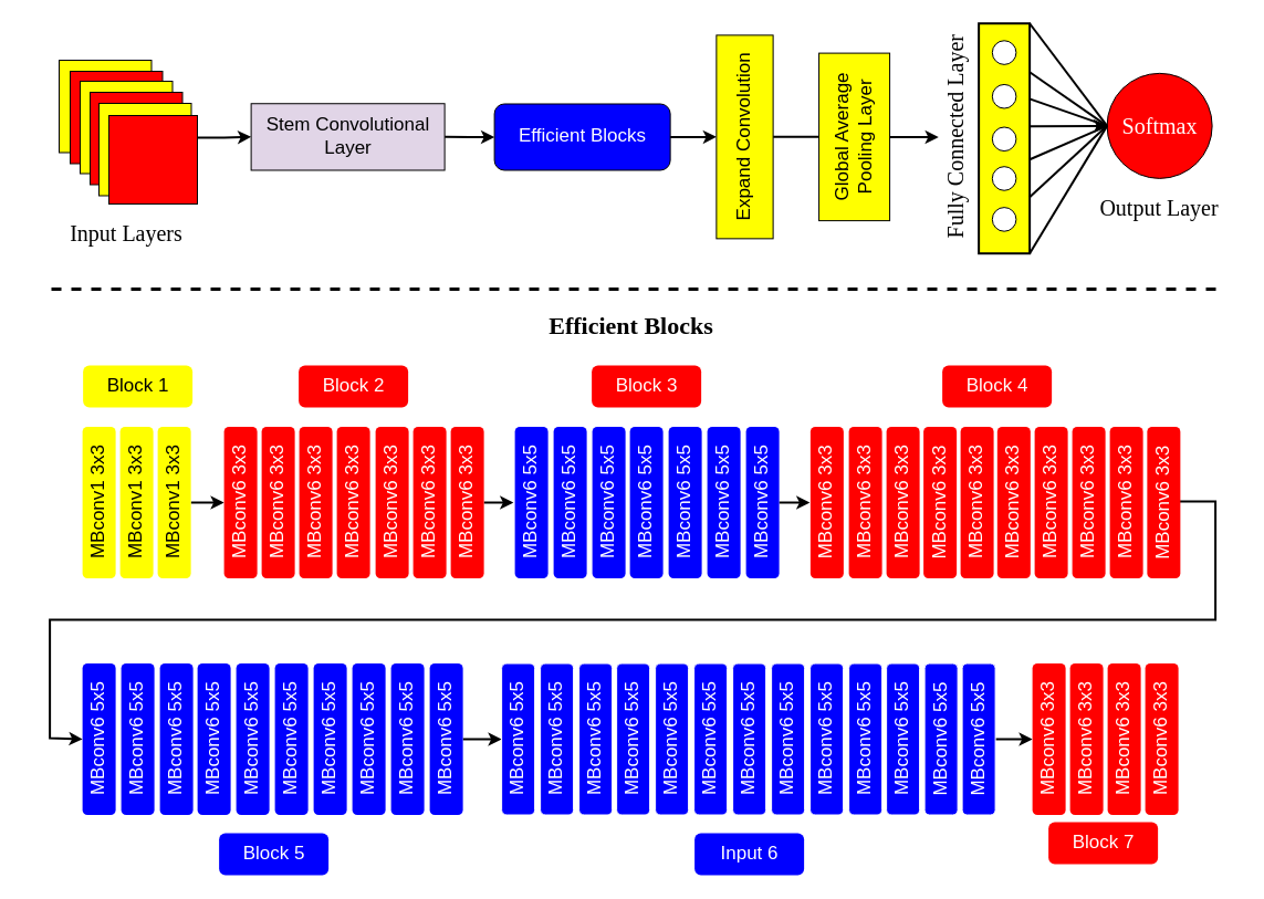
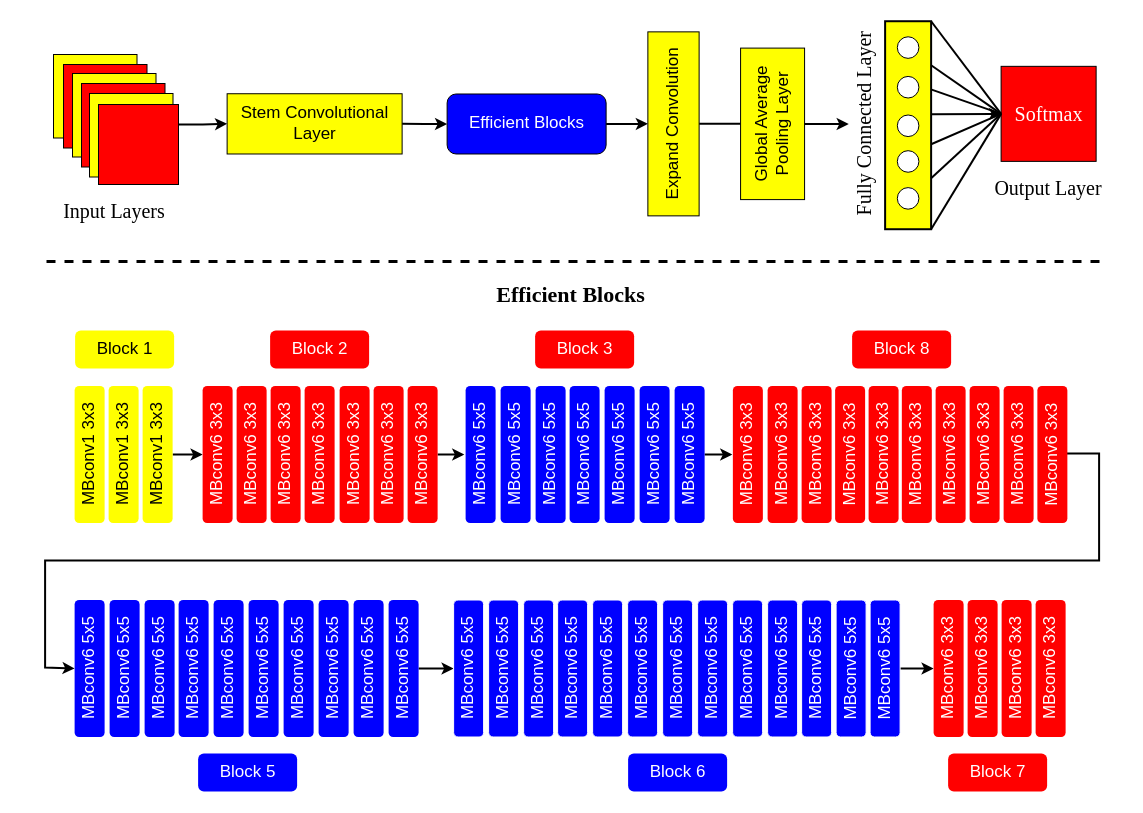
- <mxCell id="16" value="&lt;font color=&quot;#ffffff&quot;&gt;Softmax&lt;/font&gt;" style="ellipse;whiteSpace=wrap;html=1;aspect=fixed;rounded=0;shadow=0;glass=0;sketch=0;fillStyle=auto;strokeColor=#000000;strokeWidth=1;fontFamily=Times New Roman;fontSize=20;fillColor=#FF0000;gradientColor=none;" parent="1" vertex="1"><mxGeometry x="1000.6" y="65.84" width="95.03" height="95.03" as="geometry" /></mxCell>
+ <mxCell id="16" value="&lt;font color=&quot;#ffffff&quot;&gt;Softmax&lt;/font&gt;" style="whiteSpace=wrap;html=1;aspect=fixed;shadow=0;glass=0;sketch=0;fillStyle=auto;strokeColor=#000000;strokeWidth=1;fontFamily=Times New Roman;fontSize=20;fillColor=#FF0000;gradientColor=none;rounded=0;" parent="1" vertex="1"><mxGeometry x="1000.6" y="65.84" width="95.03" height="95.03" as="geometry" /></mxCell>
- <mxCell id="29" value="&lt;font style=&quot;font-size: 17px;&quot;&gt;Stem Convolutional&lt;br&gt;Layer&lt;/font&gt;" style="rounded=0;whiteSpace=wrap;html=1;rotation=0;horizontal=1;fillColor=#e1d5e7;" vertex="1" parent="1"><mxGeometry x="226.62" y="93.24" width="175" height="60.25" as="geometry" /></mxCell>
+ <mxCell id="29" value="&lt;font style=&quot;font-size: 17px;&quot;&gt;Stem Convolutional&lt;br&gt;Layer&lt;/font&gt;" style="rounded=0;whiteSpace=wrap;html=1;rotation=0;horizontal=1;fillColor=#FFFF00;" vertex="1" parent="1"><mxGeometry x="226.62" y="93.24" width="175" height="60.25" as="geometry" /></mxCell>
- <mxCell id="97" value="&lt;font style=&quot;font-size: 17px;&quot;&gt;Block 4&lt;/font&gt;" style="rounded=1;whiteSpace=wrap;html=1;fillColor=#FF0000;strokeColor=none;fontColor=#ffffff;" vertex="1" parent="1"><mxGeometry x="851.62" y="330" width="99" height="38" as="geometry" /></mxCell>
+ <mxCell id="97" value="&lt;font style=&quot;font-size: 17px;&quot;&gt;Block 8&lt;/font&gt;" style="rounded=1;whiteSpace=wrap;html=1;fillColor=#FF0000;strokeColor=none;fontColor=#ffffff;" vertex="1" parent="1"><mxGeometry x="851.62" y="330" width="99" height="38" as="geometry" /></mxCell>
- <mxCell id="98" value="&lt;font style=&quot;font-size: 17px;&quot;&gt;Block 7&lt;/font&gt;" style="rounded=1;whiteSpace=wrap;html=1;fillColor=#FF0000;strokeColor=none;fontColor=#ffffff;" vertex="1" parent="1"><mxGeometry x="947.62" y="743" width="99" height="38" as="geometry" /></mxCell>
+ <mxCell id="98" value="&lt;font style=&quot;font-size: 17px;&quot;&gt;Block 7&lt;/font&gt;" style="rounded=1;whiteSpace=wrap;html=1;fillColor=#FF0000;strokeColor=none;fontColor=#ffffff;" vertex="1" parent="1"><mxGeometry x="947.62" y="753" width="99" height="38" as="geometry" /></mxCell>
- <mxCell id="100" value="&lt;font style=&quot;font-size: 17px;&quot;&gt;Input 6&lt;/font&gt;" style="rounded=1;whiteSpace=wrap;html=1;fillColor=#0000FF;strokeColor=none;fontColor=#ffffff;" vertex="1" parent="1"><mxGeometry x="627.62" y="753" width="99" height="38" as="geometry" /></mxCell>
+ <mxCell id="100" value="&lt;font style=&quot;font-size: 17px;&quot;&gt;Block 6&lt;/font&gt;" style="rounded=1;whiteSpace=wrap;html=1;fillColor=#0000FF;strokeColor=none;fontColor=#ffffff;" vertex="1" parent="1"><mxGeometry x="627.62" y="753" width="99" height="38" as="geometry" /></mxCell>
